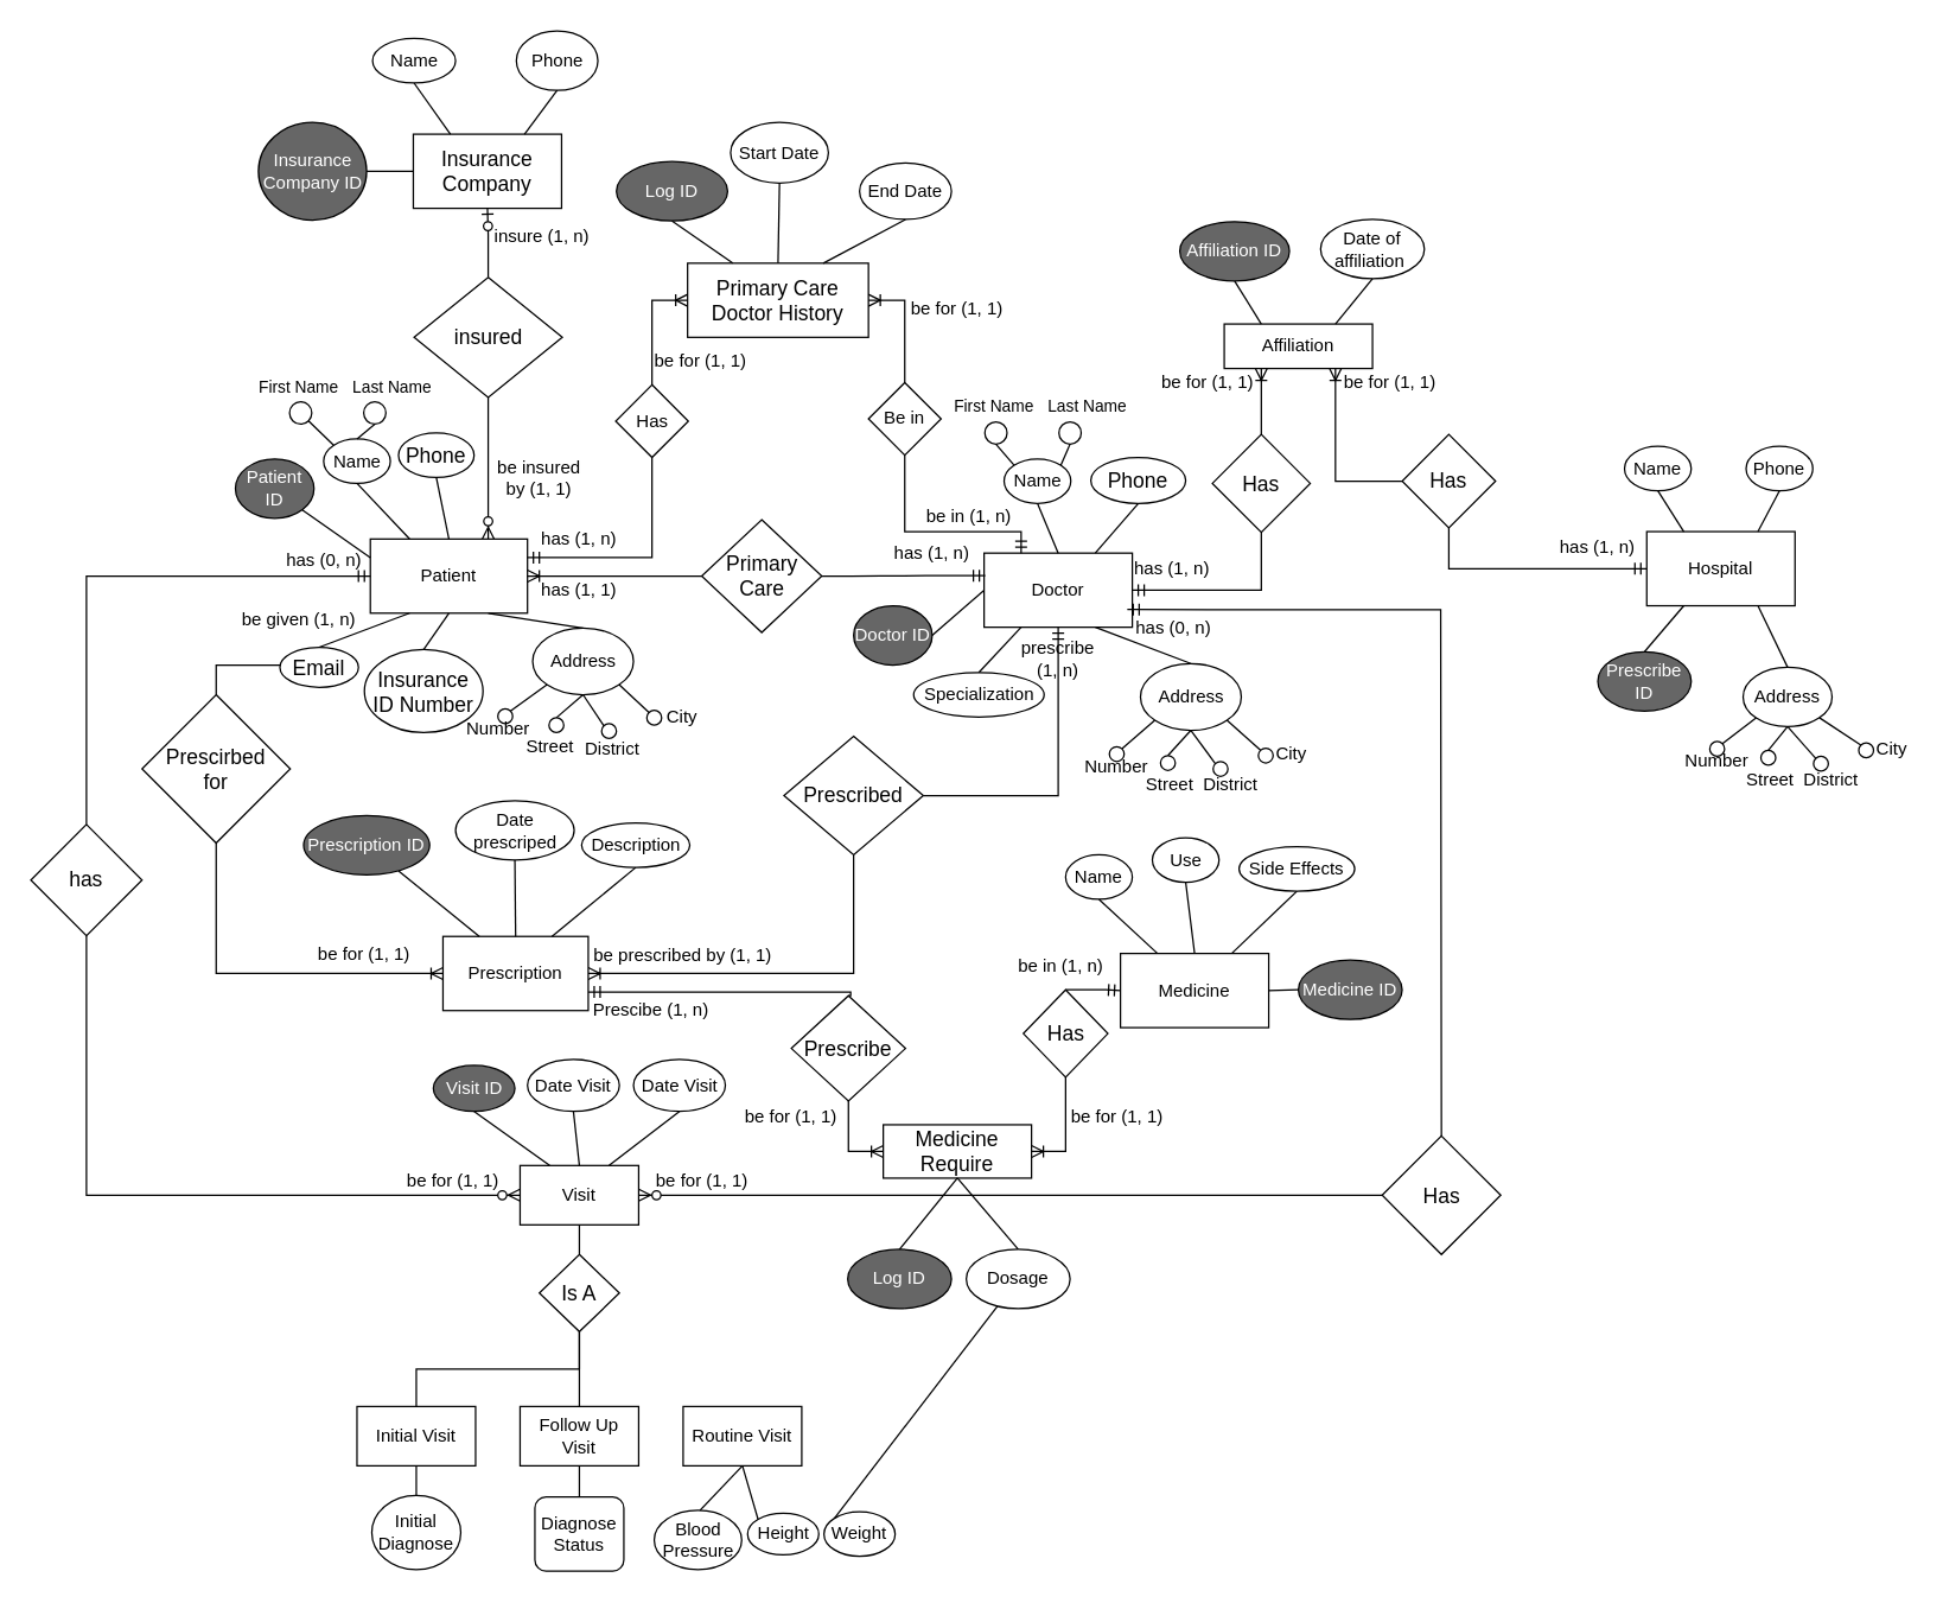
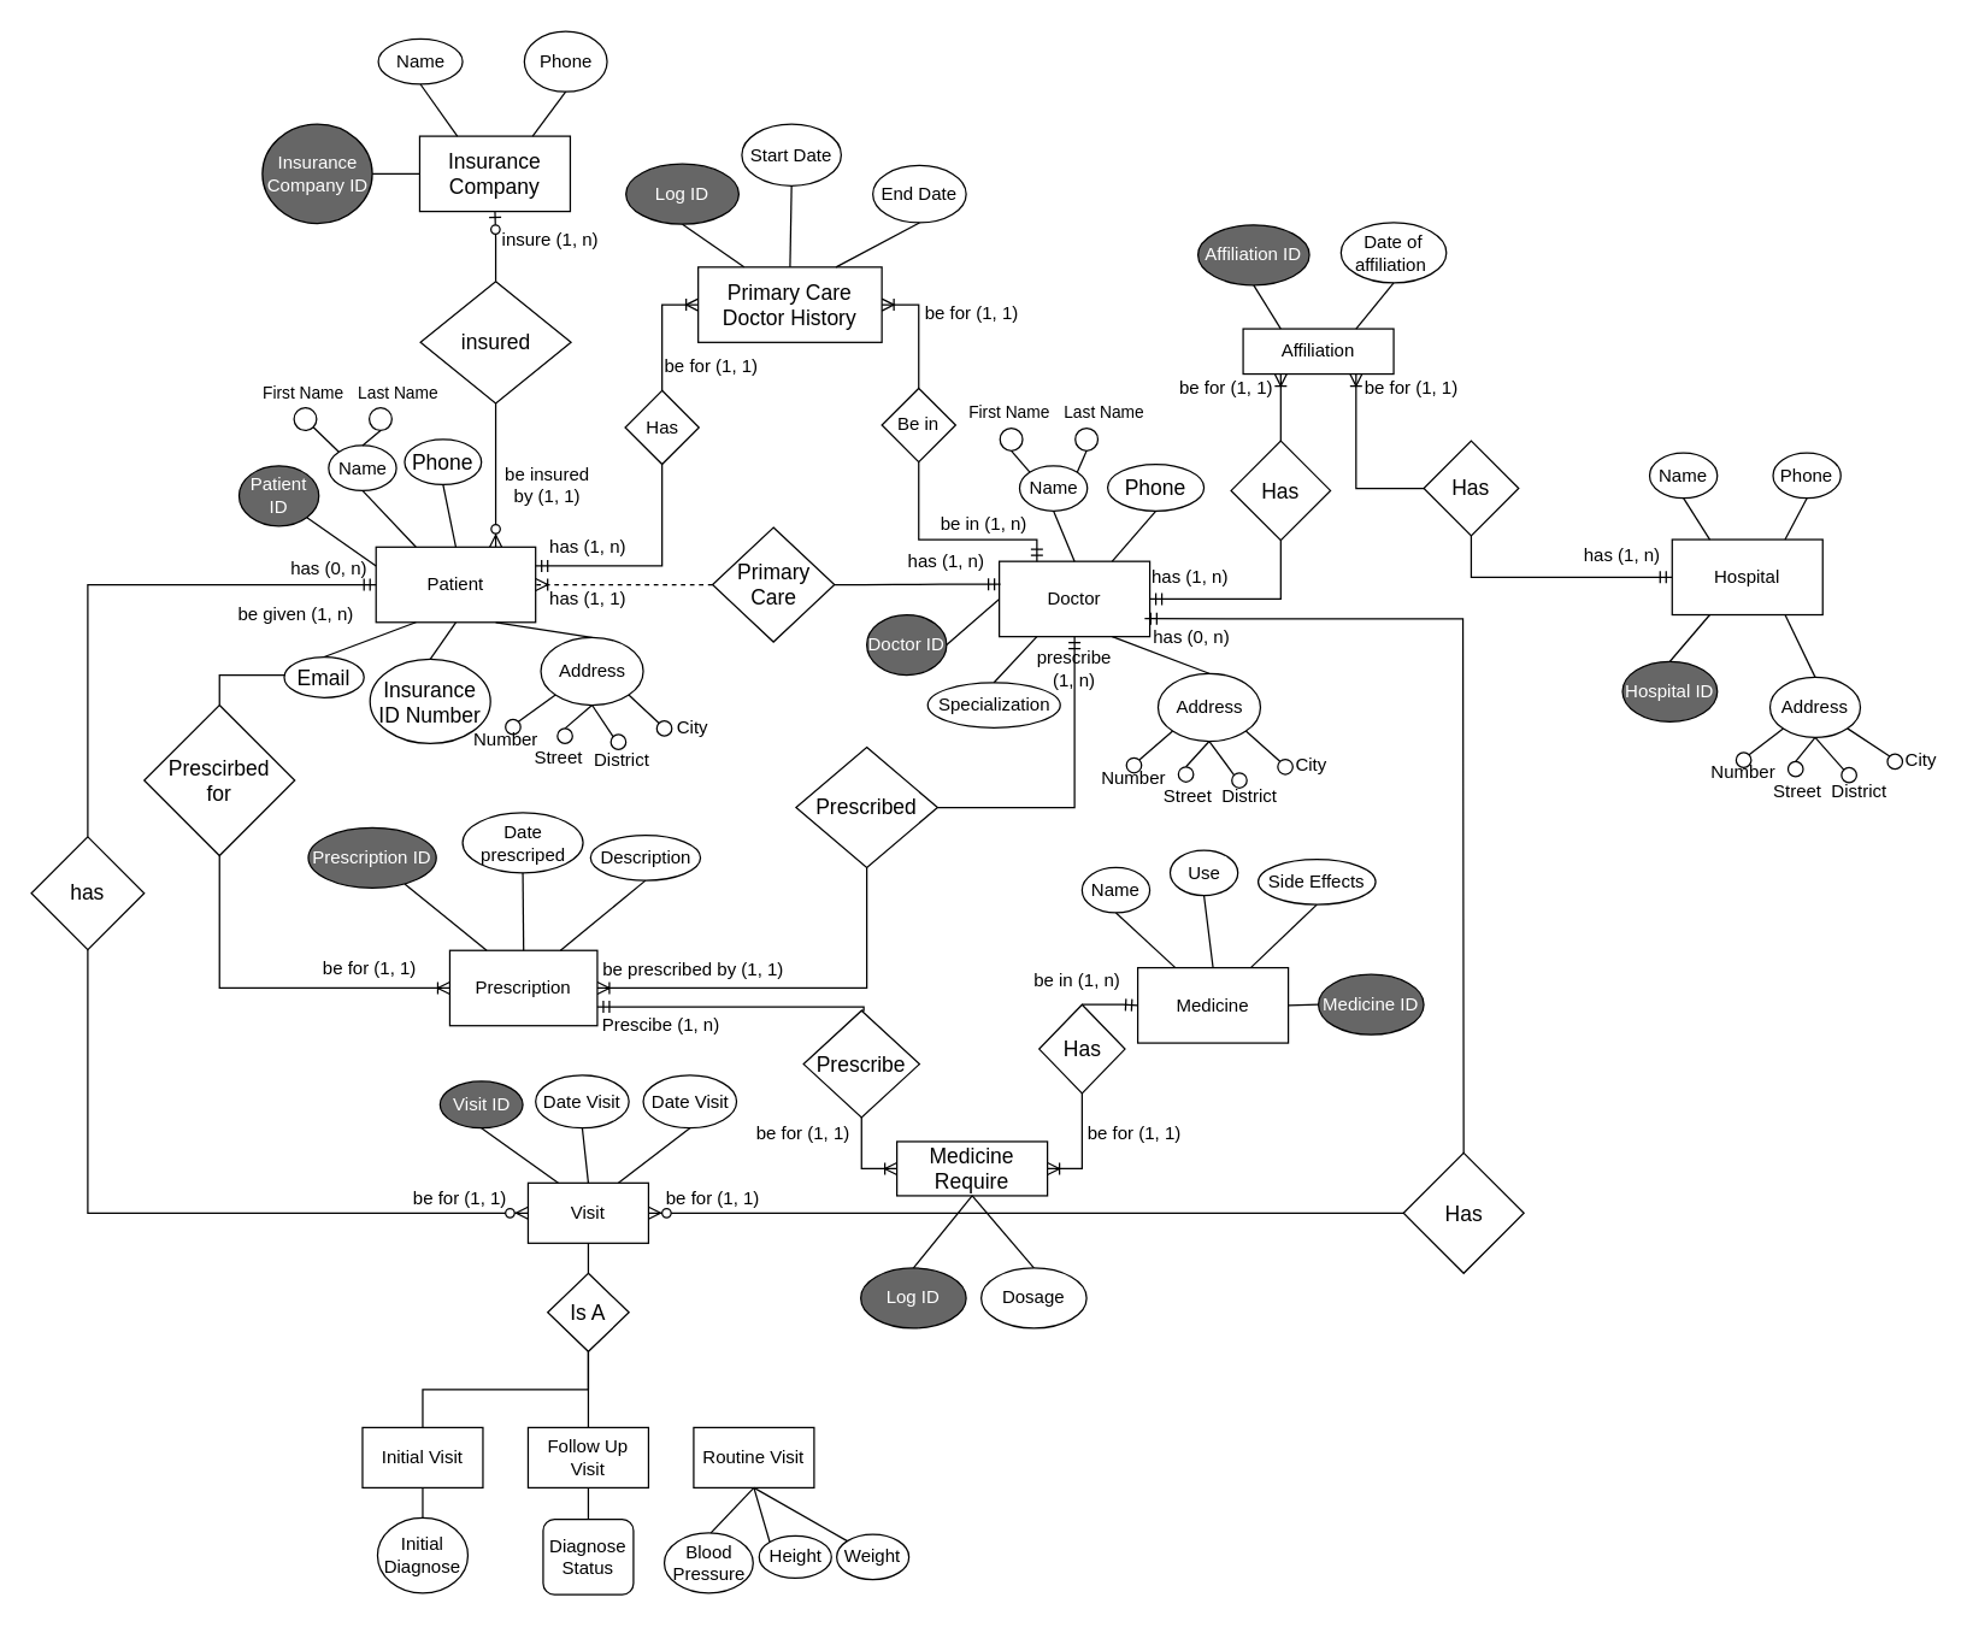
- <mxCell id="71" value="" style="edgeStyle=entityRelationEdgeStyle;fontSize=12;html=1;endArrow=ERoneToMany;endFill=0;" parent="1" source="68" target="3" edge="1"><mxGeometry width="100" height="100" relative="1" as="geometry"><mxPoint x="395" y="458" as="sourcePoint" /><mxPoint x="495" y="358" as="targetPoint" /></mxGeometry></mxCell>
+ <mxCell id="71" value="" style="edgeStyle=entityRelationEdgeStyle;fontSize=12;html=1;endArrow=ERoneToMany;endFill=0;dashed=1;" parent="1" source="68" target="3" edge="1"><mxGeometry width="100" height="100" relative="1" as="geometry"><mxPoint x="395" y="458" as="sourcePoint" /><mxPoint x="495" y="358" as="targetPoint" /></mxGeometry></mxCell>
- <mxCell id="109" value="be given (1, n)" style="text;html=1;strokeColor=none;fillColor=none;align=center;verticalAlign=middle;whiteSpace=wrap;rounded=0;" parent="1" vertex="1"><mxGeometry x="160" y="408" width="82" height="20" as="geometry" /></mxCell>
+ <mxCell id="109" value="be given (1, n)" style="text;html=1;strokeColor=none;fillColor=none;align=center;verticalAlign=middle;whiteSpace=wrap;rounded=0;" parent="1" vertex="1"><mxGeometry x="155" y="398" width="82" height="20" as="geometry" /></mxCell>
- <mxCell id="41" value="Prescribe ID" style="ellipse;whiteSpace=wrap;html=1;fontColor=#FFFFFF;fillColor=#666666;" parent="1" vertex="1"><mxGeometry x="1077" y="439" width="63" height="40" as="geometry" /></mxCell>
+ <mxCell id="41" value="Hospital ID" style="ellipse;whiteSpace=wrap;html=1;fontColor=#FFFFFF;fillColor=#666666;" parent="1" vertex="1"><mxGeometry x="1077" y="439" width="63" height="40" as="geometry" /></mxCell>
- <mxCell id="67" value="" style="endArrow=none;html=1;exitX=0;exitY=0;exitDx=0;exitDy=0;" parent="1" source="64" target="177" edge="1"><mxGeometry width="50" height="50" relative="1" as="geometry"><mxPoint x="575.787" y="1025.322" as="sourcePoint" /><mxPoint x="494.5" y="988" as="targetPoint" /></mxGeometry></mxCell>
+ <mxCell id="67" value="" style="endArrow=none;html=1;exitX=0;exitY=0;exitDx=0;exitDy=0;entryX=0.5;entryY=1;entryDx=0;entryDy=0;" parent="1" source="64" target="59" edge="1"><mxGeometry width="50" height="50" relative="1" as="geometry"><mxPoint x="575.787" y="1025.322" as="sourcePoint" /><mxPoint x="494.5" y="988" as="targetPoint" /></mxGeometry></mxCell>
